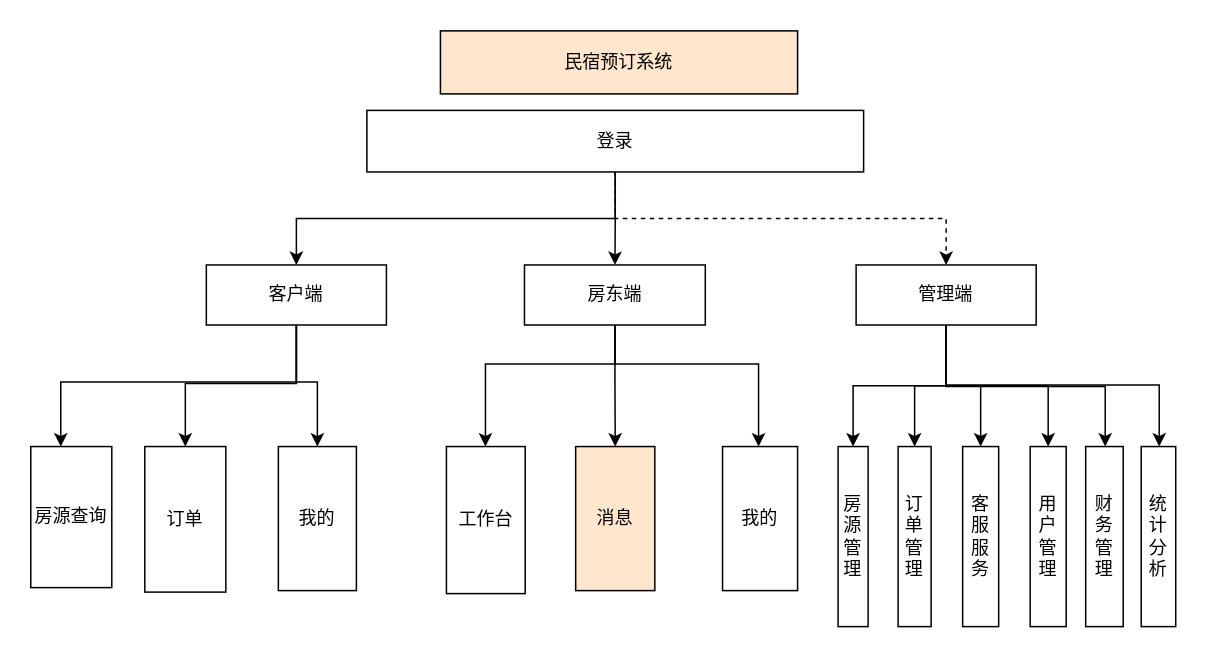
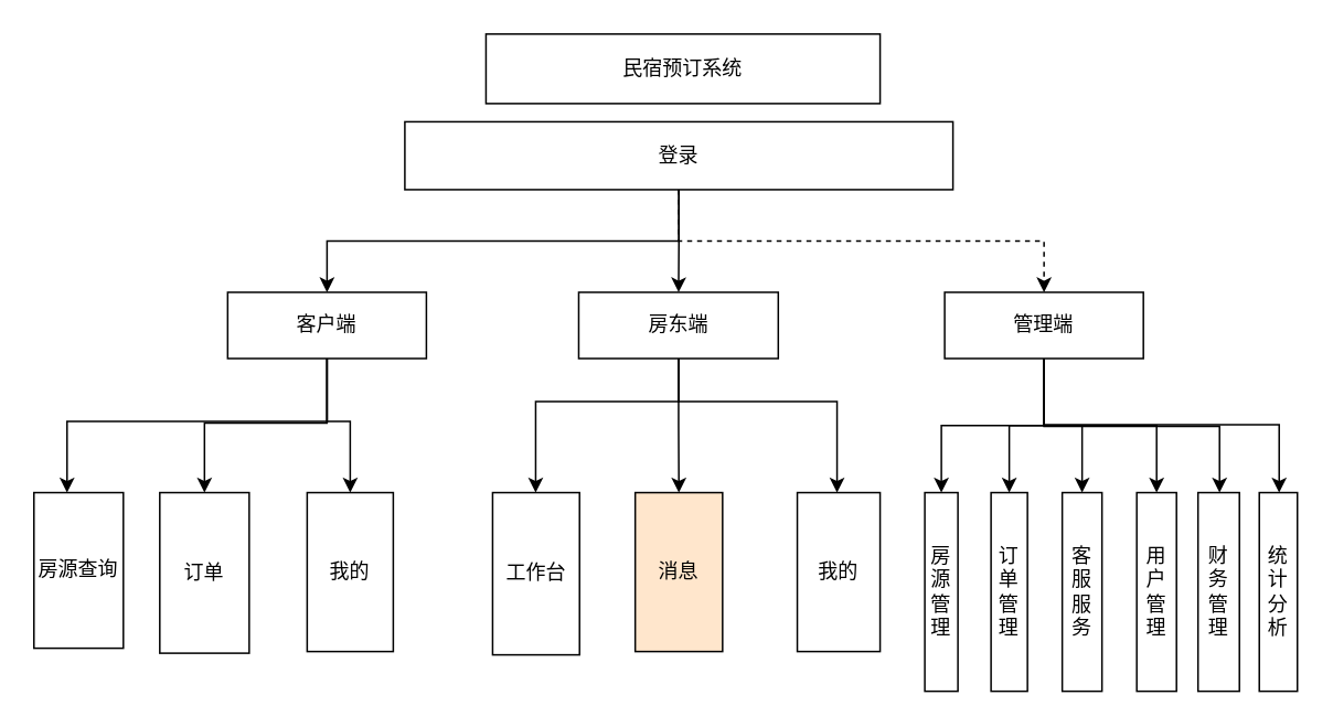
- <mxCell id="27" value="民宿预订系统" style="rounded=0;whiteSpace=wrap;html=1;fillColor=#ffe6cc;" vertex="1" parent="1"><mxGeometry x="293" y="20" width="238" height="42" as="geometry" /></mxCell>
+ <mxCell id="27" value="民宿预订系统" style="rounded=0;whiteSpace=wrap;html=1;" vertex="1" parent="1"><mxGeometry x="293" y="20" width="238" height="42" as="geometry" /></mxCell>
